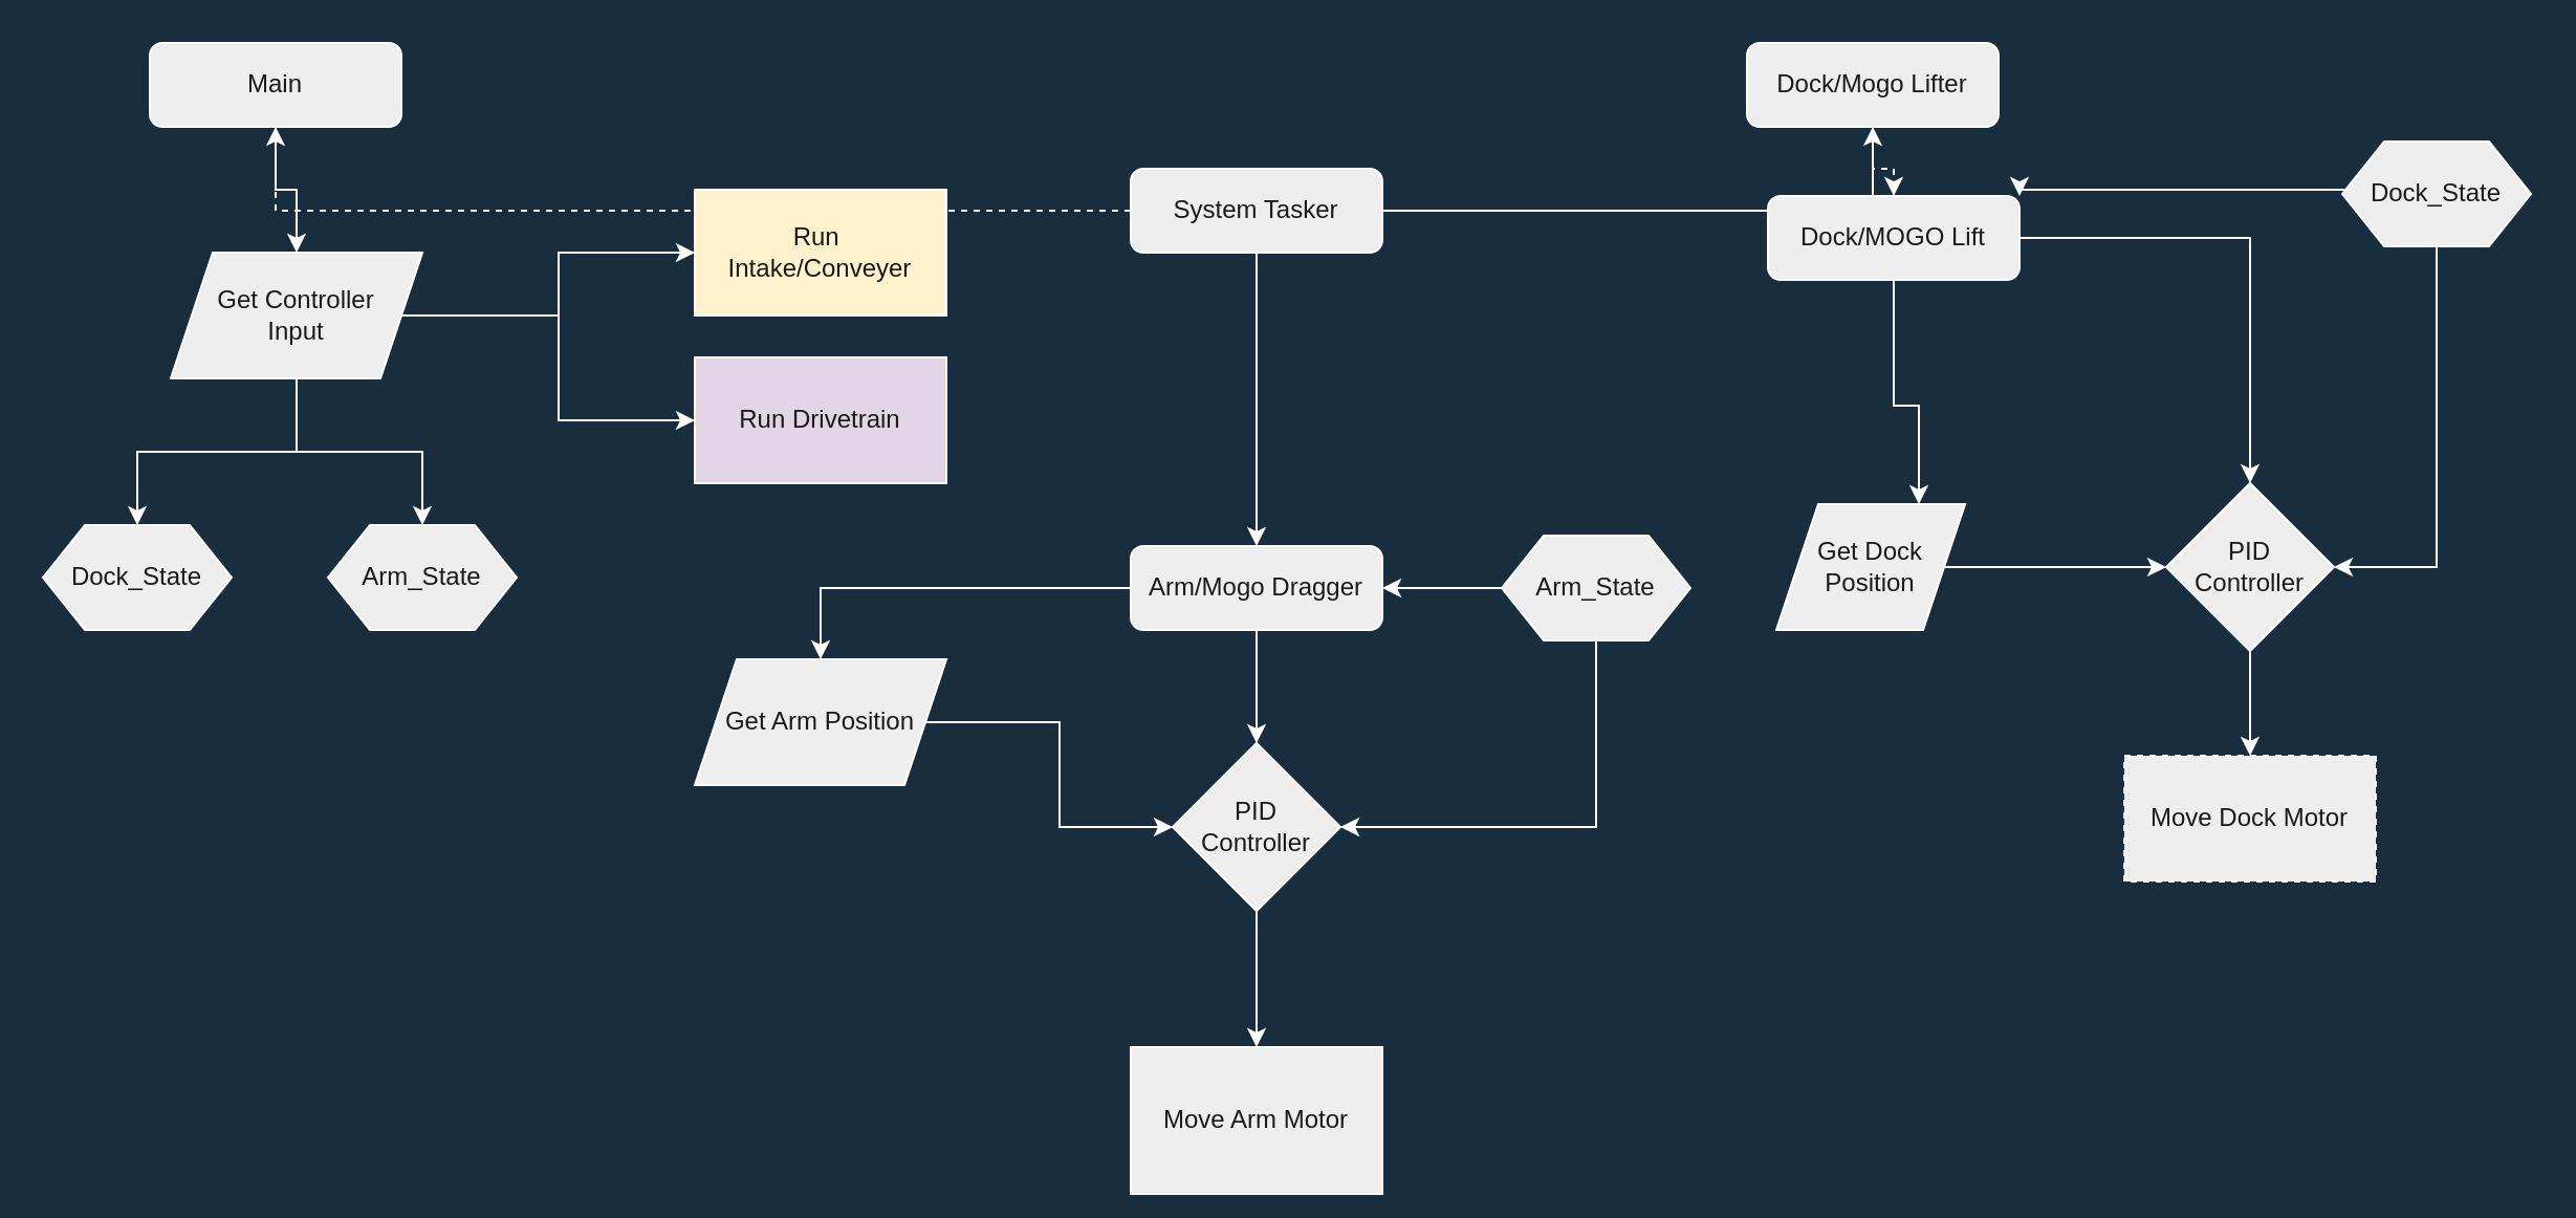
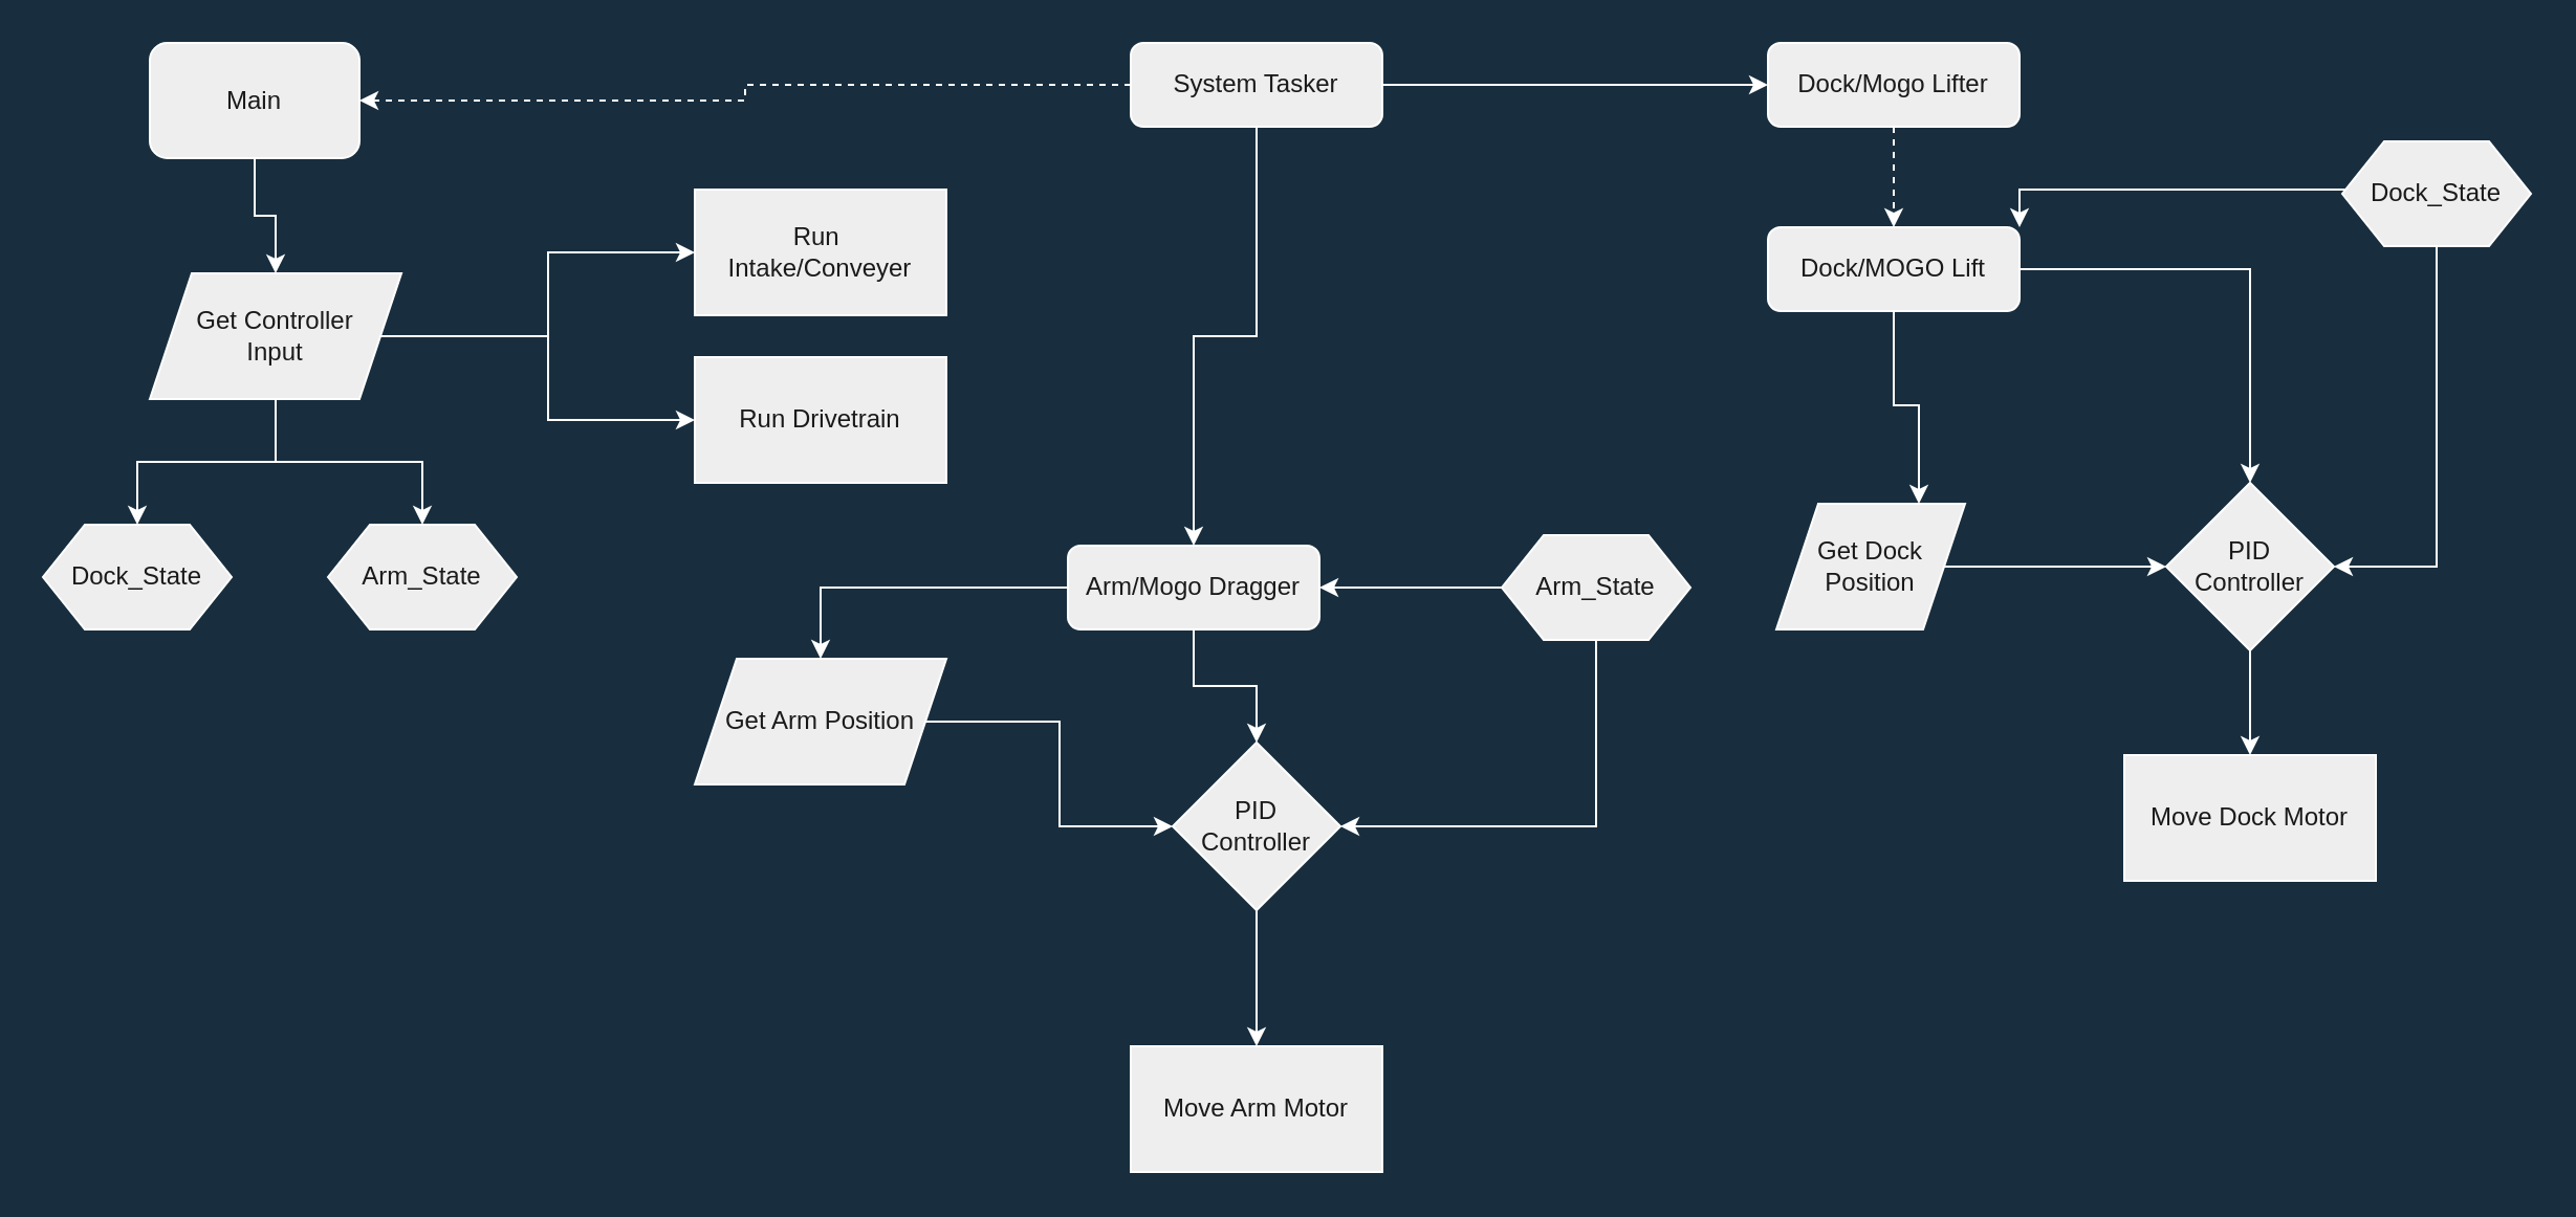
- <mxCell id="7" value="Main" style="rounded=1;whiteSpace=wrap;html=1;fontSize=12;glass=0;strokeWidth=1;shadow=0;fillColor=#EEEEEE;strokeColor=#FFFFFF;fontColor=#1A1A1A;" vertex="1" parent="1"><mxGeometry x="71" y="20" width="120" height="40" as="geometry" /></mxCell>
+ <mxCell id="7" value="Main" style="rounded=1;whiteSpace=wrap;html=1;fontSize=12;glass=0;strokeWidth=1;shadow=0;fillColor=#EEEEEE;strokeColor=#FFFFFF;fontColor=#1A1A1A;" vertex="1" parent="1"><mxGeometry x="71" y="20" width="100" height="55" as="geometry" /></mxCell>
- <mxCell id="23" value="Dock/Mogo Lifter" style="rounded=1;whiteSpace=wrap;html=1;fontSize=12;glass=0;strokeWidth=1;shadow=0;fillColor=#EEEEEE;strokeColor=#FFFFFF;fontColor=#1A1A1A;" vertex="1" parent="1"><mxGeometry x="833" y="20" width="120" height="40" as="geometry" /></mxCell>
+ <mxCell id="23" value="Dock/Mogo Lifter" style="rounded=1;whiteSpace=wrap;html=1;fontSize=12;glass=0;strokeWidth=1;shadow=0;fillColor=#EEEEEE;strokeColor=#FFFFFF;fontColor=#1A1A1A;" vertex="1" parent="1"><mxGeometry x="843" y="20" width="120" height="40" as="geometry" /></mxCell>
- <mxCell id="5" value="System Tasker" style="rounded=1;whiteSpace=wrap;html=1;fontSize=12;glass=0;strokeWidth=1;shadow=0;fillColor=#EEEEEE;strokeColor=#FFFFFF;fontColor=#1A1A1A;" parent="1" vertex="1"><mxGeometry x="539" y="80" width="120" height="40" as="geometry" /></mxCell>
+ <mxCell id="5" value="System Tasker" style="rounded=1;whiteSpace=wrap;html=1;fontSize=12;glass=0;strokeWidth=1;shadow=0;fillColor=#EEEEEE;strokeColor=#FFFFFF;fontColor=#1A1A1A;" parent="1" vertex="1"><mxGeometry x="539" y="20" width="120" height="40" as="geometry" /></mxCell>
- <mxCell id="32" value="Dock/MOGO Lift" style="rounded=1;whiteSpace=wrap;html=1;fontSize=12;glass=0;strokeWidth=1;shadow=0;fillColor=#EEEEEE;strokeColor=#FFFFFF;fontColor=#1A1A1A;" vertex="1" parent="1"><mxGeometry x="843" y="93" width="120" height="40" as="geometry" /></mxCell>
+ <mxCell id="32" value="Dock/MOGO Lift" style="rounded=1;whiteSpace=wrap;html=1;fontSize=12;glass=0;strokeWidth=1;shadow=0;fillColor=#EEEEEE;strokeColor=#FFFFFF;fontColor=#1A1A1A;" vertex="1" parent="1"><mxGeometry x="843" y="108" width="120" height="40" as="geometry" /></mxCell>
- <mxCell id="21" value="Run&amp;nbsp;&lt;br&gt;Intake/Conveyer" style="rounded=0;whiteSpace=wrap;html=1;fillColor=#fff2cc;strokeColor=#FFFFFF;fontColor=#1A1A1A;" vertex="1" parent="1"><mxGeometry x="331" y="90" width="120" height="60" as="geometry" /></mxCell>
+ <mxCell id="21" value="Run&amp;nbsp;&lt;br&gt;Intake/Conveyer" style="rounded=0;whiteSpace=wrap;html=1;fillColor=#EEEEEE;strokeColor=#FFFFFF;fontColor=#1A1A1A;" vertex="1" parent="1"><mxGeometry x="331" y="90" width="120" height="60" as="geometry" /></mxCell>
- <mxCell id="15" value="Get Controller&lt;br&gt;Input" style="shape=parallelogram;perimeter=parallelogramPerimeter;whiteSpace=wrap;html=1;fixedSize=1;fillColor=#EEEEEE;strokeColor=#FFFFFF;fontColor=#1A1A1A;" vertex="1" parent="1"><mxGeometry x="81" y="120" width="120" height="60" as="geometry" /></mxCell>
+ <mxCell id="15" value="Get Controller&lt;br&gt;Input" style="shape=parallelogram;perimeter=parallelogramPerimeter;whiteSpace=wrap;html=1;fixedSize=1;fillColor=#EEEEEE;strokeColor=#FFFFFF;fontColor=#1A1A1A;" vertex="1" parent="1"><mxGeometry x="71" y="130" width="120" height="60" as="geometry" /></mxCell>
- <mxCell id="16" value="Run Drivetrain" style="rounded=0;whiteSpace=wrap;html=1;fillColor=#e1d5e7;strokeColor=#FFFFFF;fontColor=#1A1A1A;" vertex="1" parent="1"><mxGeometry x="331" y="170" width="120" height="60" as="geometry" /></mxCell>
+ <mxCell id="16" value="Run Drivetrain" style="rounded=0;whiteSpace=wrap;html=1;fillColor=#EEEEEE;strokeColor=#FFFFFF;fontColor=#1A1A1A;" vertex="1" parent="1"><mxGeometry x="331" y="170" width="120" height="60" as="geometry" /></mxCell>
- <mxCell id="10" value="Arm/Mogo Dragger" style="rounded=1;whiteSpace=wrap;html=1;fontSize=12;glass=0;strokeWidth=1;shadow=0;fillColor=#EEEEEE;strokeColor=#FFFFFF;fontColor=#1A1A1A;" vertex="1" parent="1"><mxGeometry x="539" y="260" width="120" height="40" as="geometry" /></mxCell>
+ <mxCell id="10" value="Arm/Mogo Dragger" style="rounded=1;whiteSpace=wrap;html=1;fontSize=12;glass=0;strokeWidth=1;shadow=0;fillColor=#EEEEEE;strokeColor=#FFFFFF;fontColor=#1A1A1A;" vertex="1" parent="1"><mxGeometry x="509" y="260" width="120" height="40" as="geometry" /></mxCell>
- <mxCell id="37" value="Move Dock Motor" style="rounded=0;whiteSpace=wrap;html=1;fillColor=#EEEEEE;strokeColor=#FFFFFF;fontColor=#1A1A1A;dashed=1;" vertex="1" parent="1"><mxGeometry x="1013" y="360" width="120" height="60" as="geometry" /></mxCell>
+ <mxCell id="37" value="Move Dock Motor" style="rounded=0;whiteSpace=wrap;html=1;fillColor=#EEEEEE;strokeColor=#FFFFFF;fontColor=#1A1A1A;" vertex="1" parent="1"><mxGeometry x="1013" y="360" width="120" height="60" as="geometry" /></mxCell>
- <mxCell id="26" value="Move Arm Motor" style="rounded=0;whiteSpace=wrap;html=1;fillColor=#EEEEEE;strokeColor=#FFFFFF;fontColor=#1A1A1A;" vertex="1" parent="1"><mxGeometry x="539" y="499" width="120" height="70" as="geometry" /></mxCell>
+ <mxCell id="26" value="Move Arm Motor" style="rounded=0;whiteSpace=wrap;html=1;fillColor=#EEEEEE;strokeColor=#FFFFFF;fontColor=#1A1A1A;" vertex="1" parent="1"><mxGeometry x="539" y="499" width="120" height="60" as="geometry" /></mxCell>
